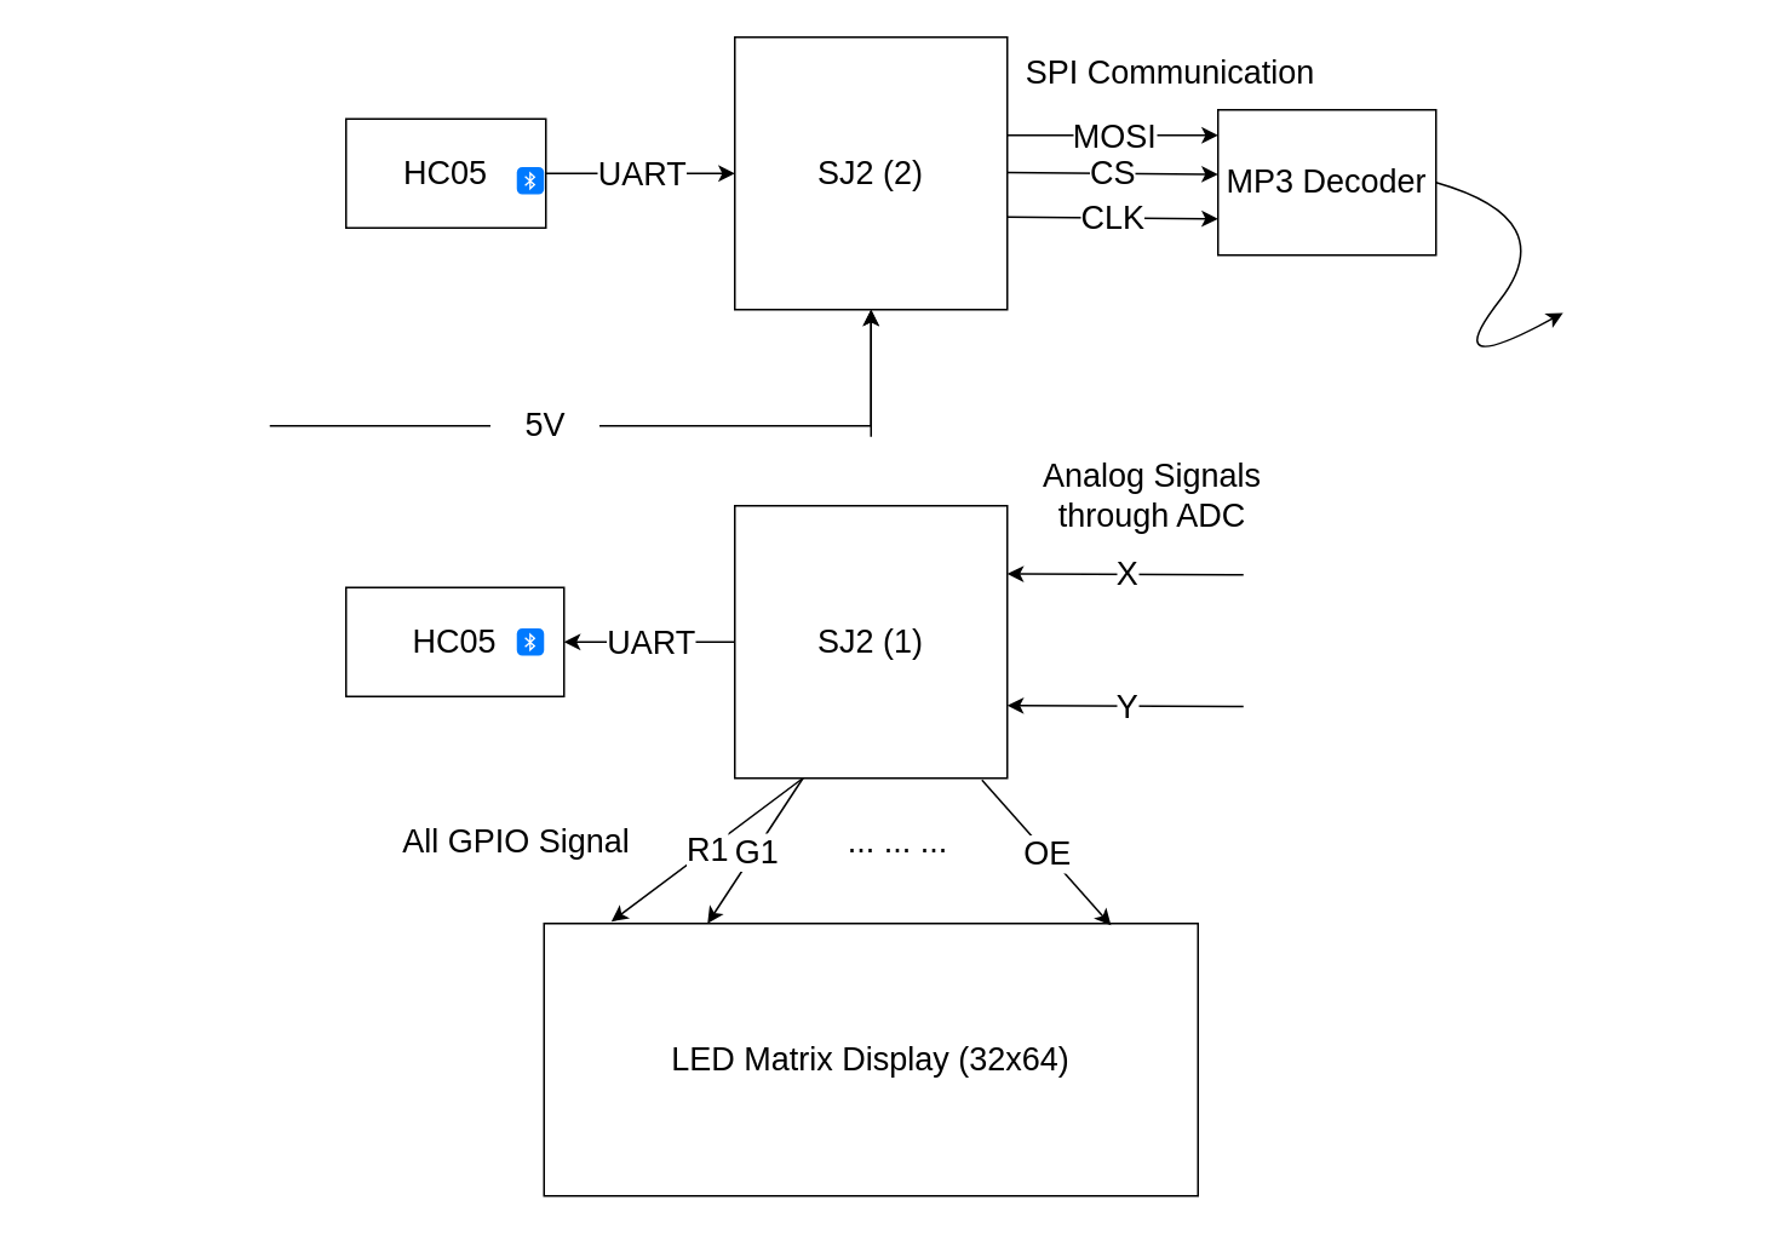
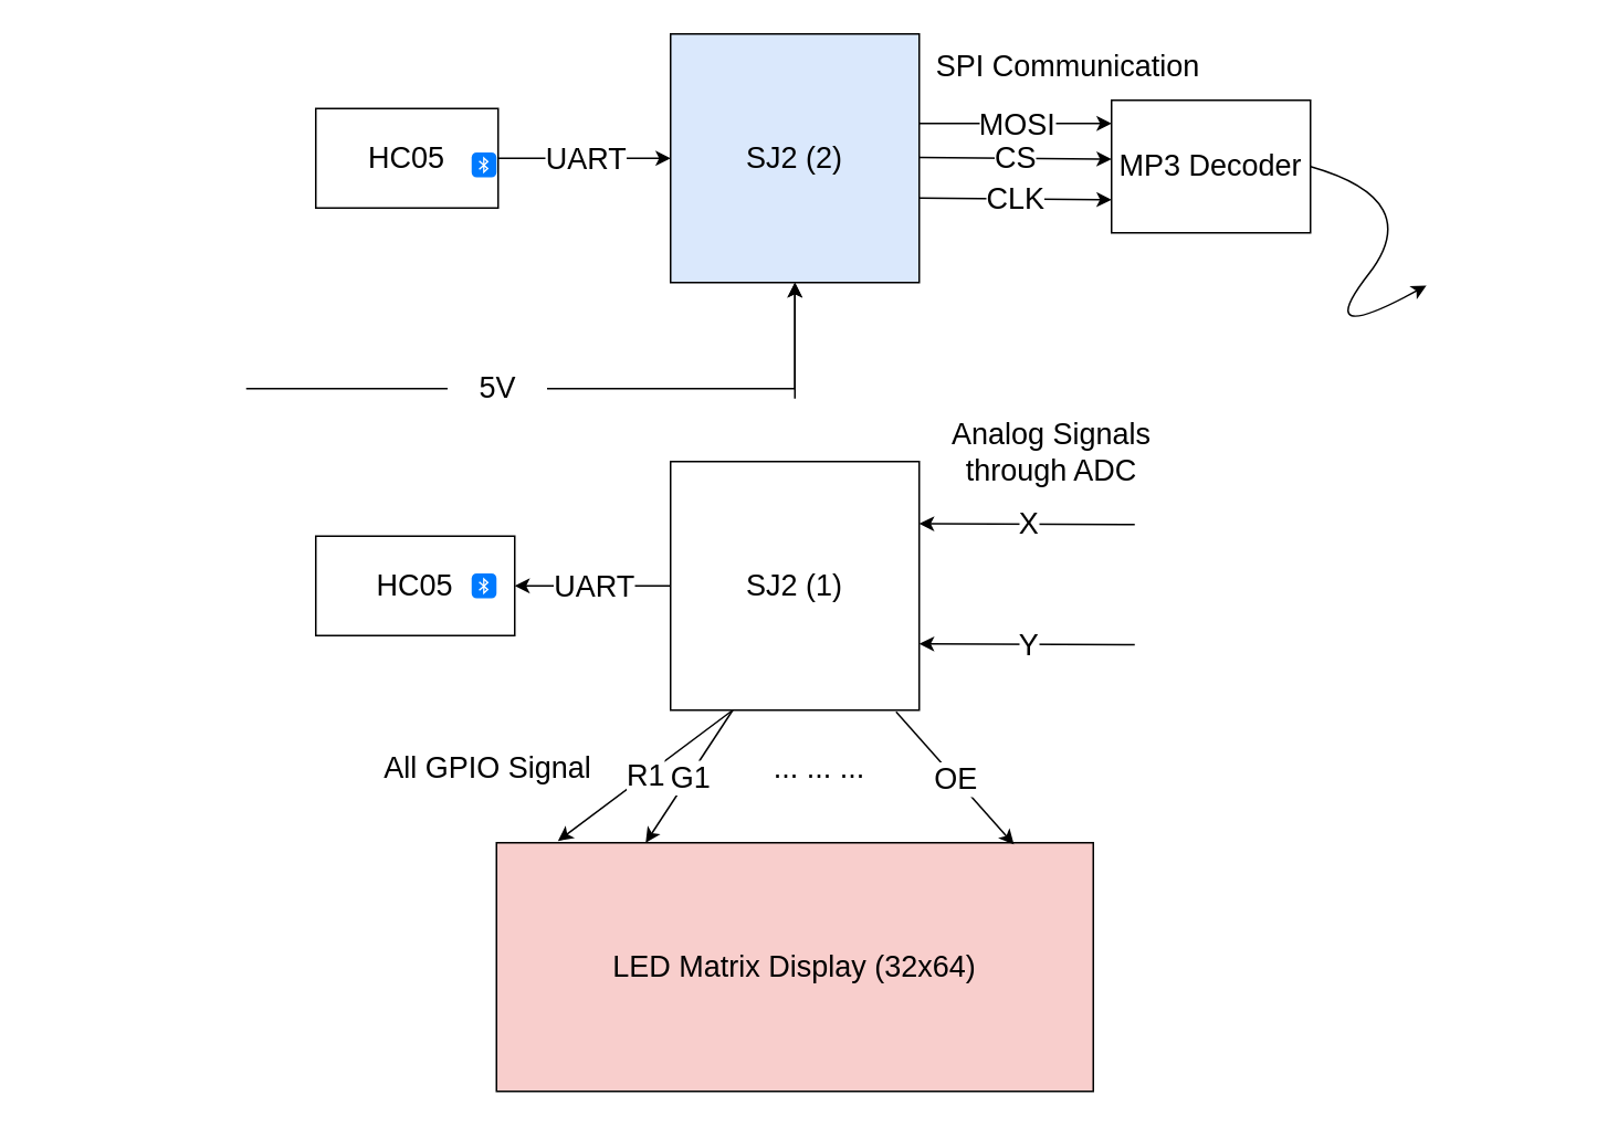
- <mxCell id="18" value="&lt;font style=&quot;font-size: 18px;&quot;&gt;SJ2 (2)&lt;/font&gt;" style="whiteSpace=wrap;html=1;aspect=fixed;" parent="1" vertex="1"><mxGeometry x="404" y="20" width="150" height="150" as="geometry" /></mxCell>
+ <mxCell id="18" value="&lt;font style=&quot;font-size: 18px;&quot;&gt;SJ2 (2)&lt;/font&gt;" style="whiteSpace=wrap;html=1;aspect=fixed;fillColor=#dae8fc;" parent="1" vertex="1"><mxGeometry x="404" y="20" width="150" height="150" as="geometry" /></mxCell>
- <mxCell id="14" value="All GPIO Signal" style="text;html=1;strokeColor=none;fillColor=none;align=center;verticalAlign=middle;whiteSpace=wrap;rounded=0;fontSize=18;" parent="1" vertex="1"><mxGeometry x="214" y="448" width="140" height="30" as="geometry" /></mxCell>
+ <mxCell id="14" value="All GPIO Signal" style="text;html=1;strokeColor=none;fillColor=none;align=center;verticalAlign=middle;whiteSpace=wrap;rounded=0;fontSize=18;" parent="1" vertex="1"><mxGeometry x="224" y="448" width="140" height="30" as="geometry" /></mxCell>
- <mxCell id="9" value="LED Matrix Display (32x64)" style="rounded=0;whiteSpace=wrap;html=1;fontSize=18;" parent="1" vertex="1"><mxGeometry x="299" y="508" width="360" height="150" as="geometry" /></mxCell>
+ <mxCell id="9" value="LED Matrix Display (32x64)" style="rounded=0;whiteSpace=wrap;html=1;fontSize=18;fillColor=#f8cecc;" parent="1" vertex="1"><mxGeometry x="299" y="508" width="360" height="150" as="geometry" /></mxCell>
